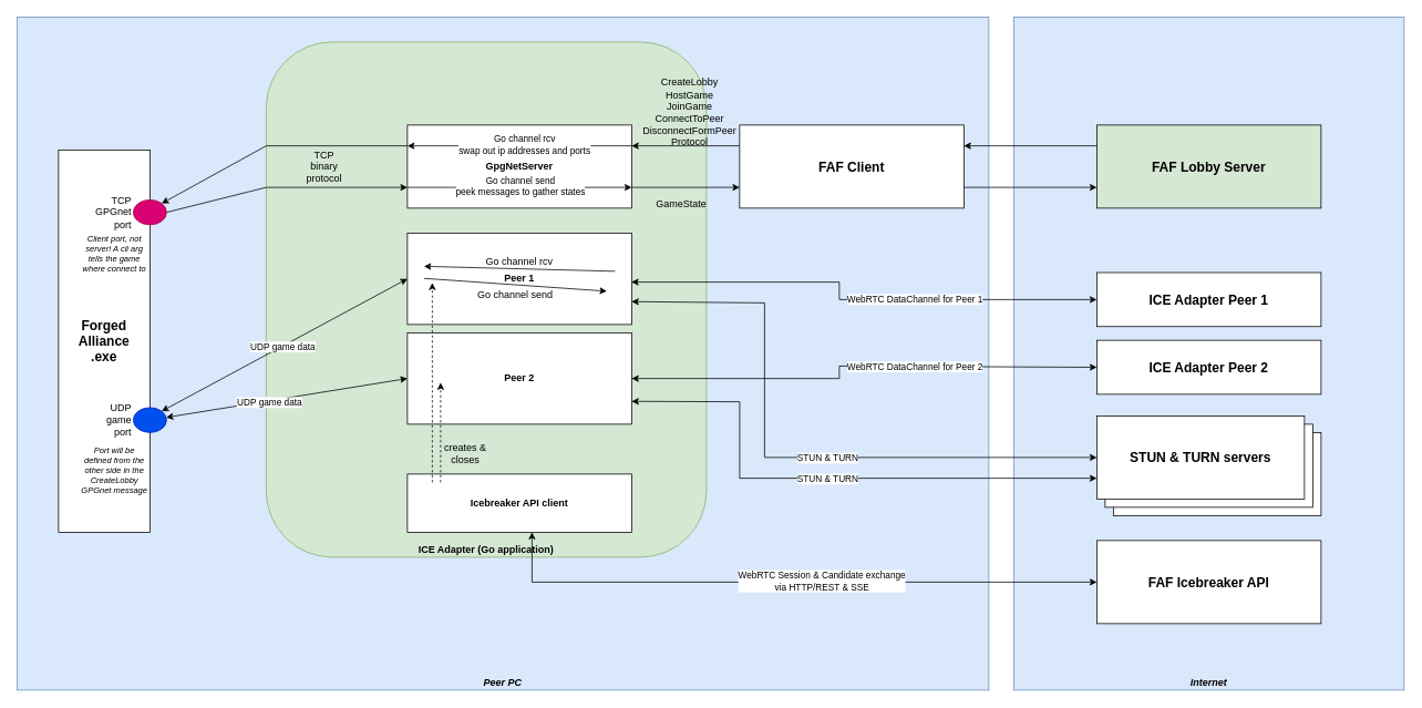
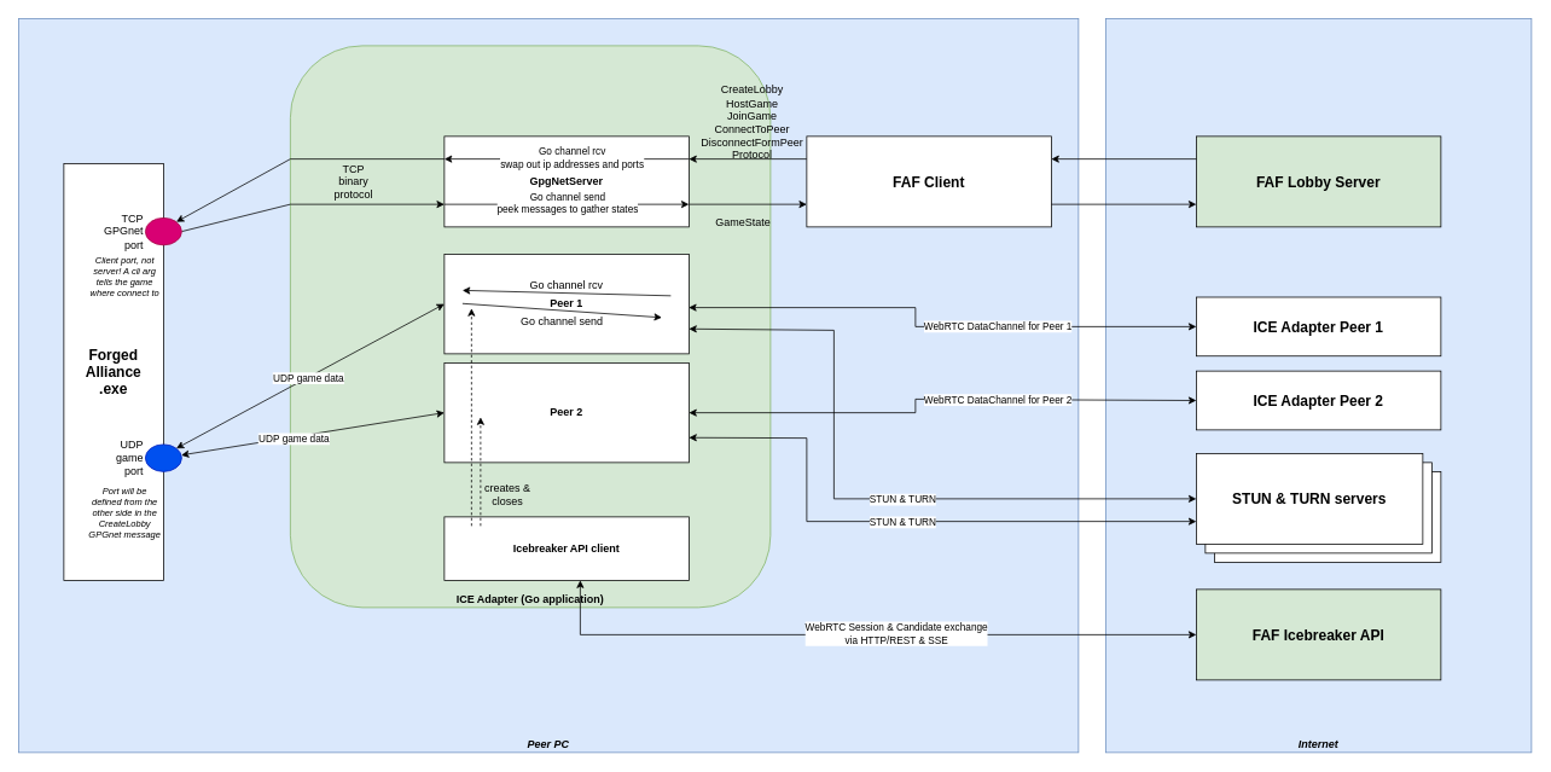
- <mxCell id="6" value="FAF Icebreaker API" style="rounded=0;whiteSpace=wrap;html=1;fontSize=16;fontStyle=1" vertex="1" parent="1"><mxGeometry x="1320" y="650" width="270" height="100" as="geometry" /></mxCell>
+ <mxCell id="6" value="FAF Icebreaker API" style="rounded=0;whiteSpace=wrap;html=1;fontSize=16;fontStyle=1;fillColor=#d5e8d4;" vertex="1" parent="1"><mxGeometry x="1320" y="650" width="270" height="100" as="geometry" /></mxCell>
